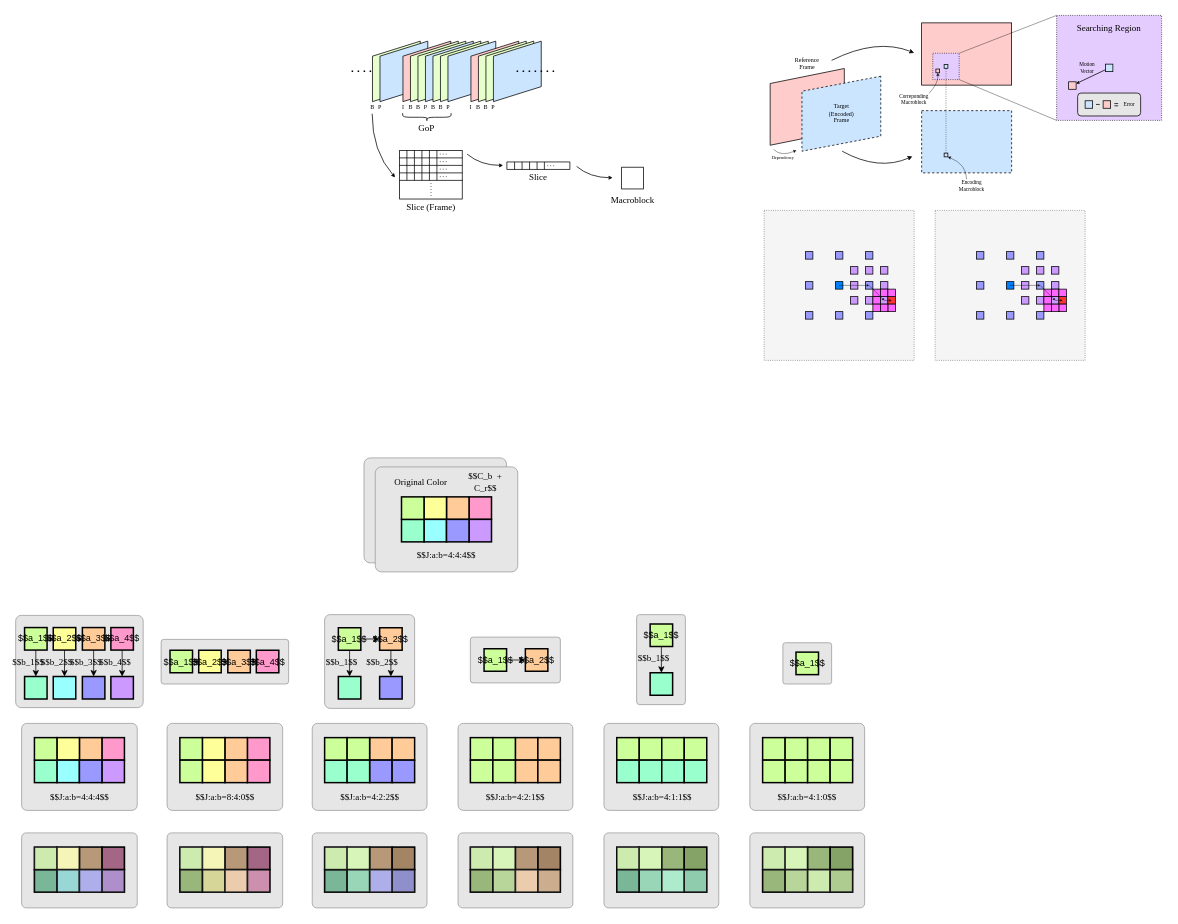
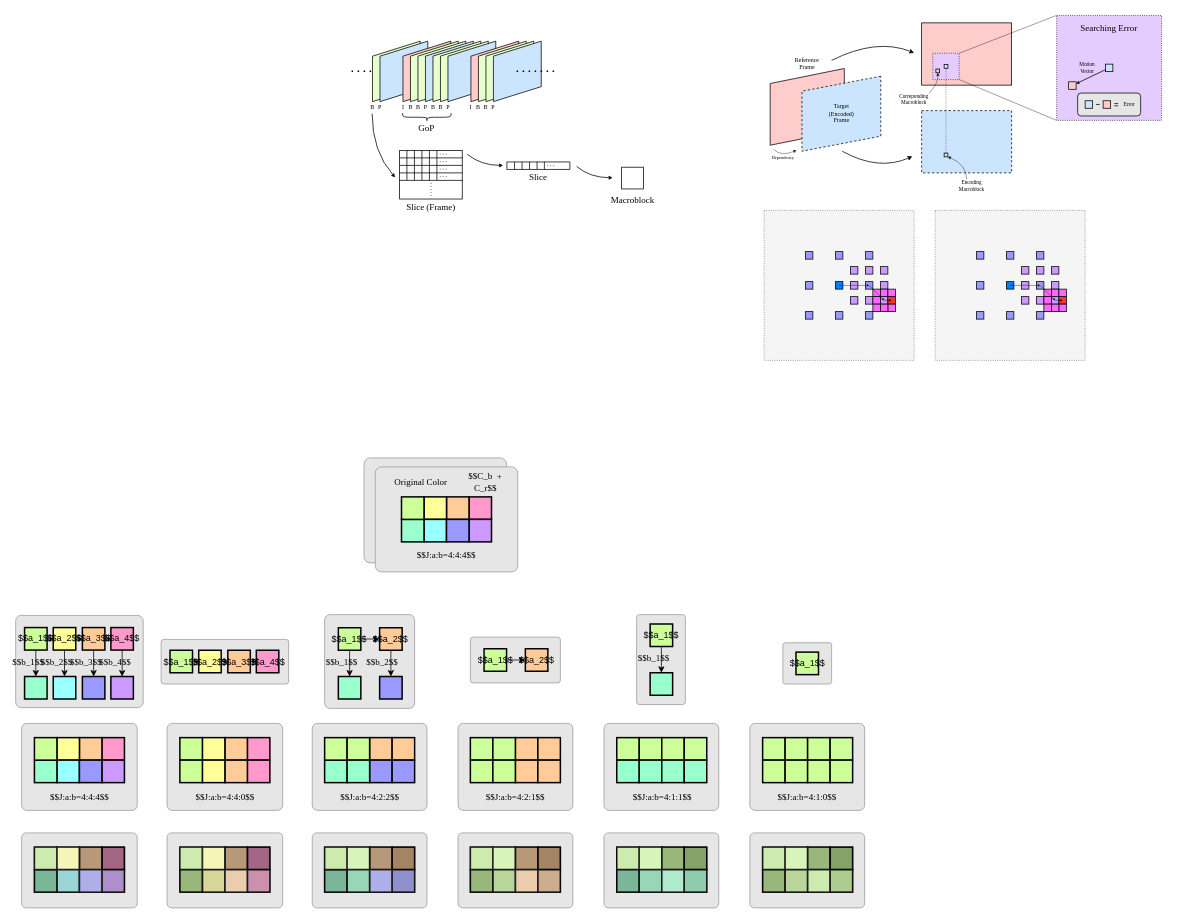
- <mxCell id="321" value="Searching Region" style="text;html=1;align=center;verticalAlign=middle;whiteSpace=wrap;rounded=0;fontFamily=Comic Sans MS;fontSize=12;" vertex="1" parent="1"><mxGeometry x="1420" y="30" width="116" height="13" as="geometry" /></mxCell>
+ <mxCell id="321" value="Searching Error" style="text;html=1;align=center;verticalAlign=middle;whiteSpace=wrap;rounded=0;fontFamily=Comic Sans MS;fontSize=12;" vertex="1" parent="1"><mxGeometry x="1420" y="30" width="116" height="13" as="geometry" /></mxCell>
- <mxCell id="111" value="$$J:a:b=8:4:0$$" style="text;html=1;align=center;verticalAlign=middle;whiteSpace=wrap;rounded=0;fontFamily=Comic Sans MS;" vertex="1" parent="1"><mxGeometry x="271.5" y="1053" width="55" height="20" as="geometry" /></mxCell>
+ <mxCell id="111" value="$$J:a:b=4:4:0$$" style="text;html=1;align=center;verticalAlign=middle;whiteSpace=wrap;rounded=0;fontFamily=Comic Sans MS;" vertex="1" parent="1"><mxGeometry x="271.5" y="1053" width="55" height="20" as="geometry" /></mxCell>
